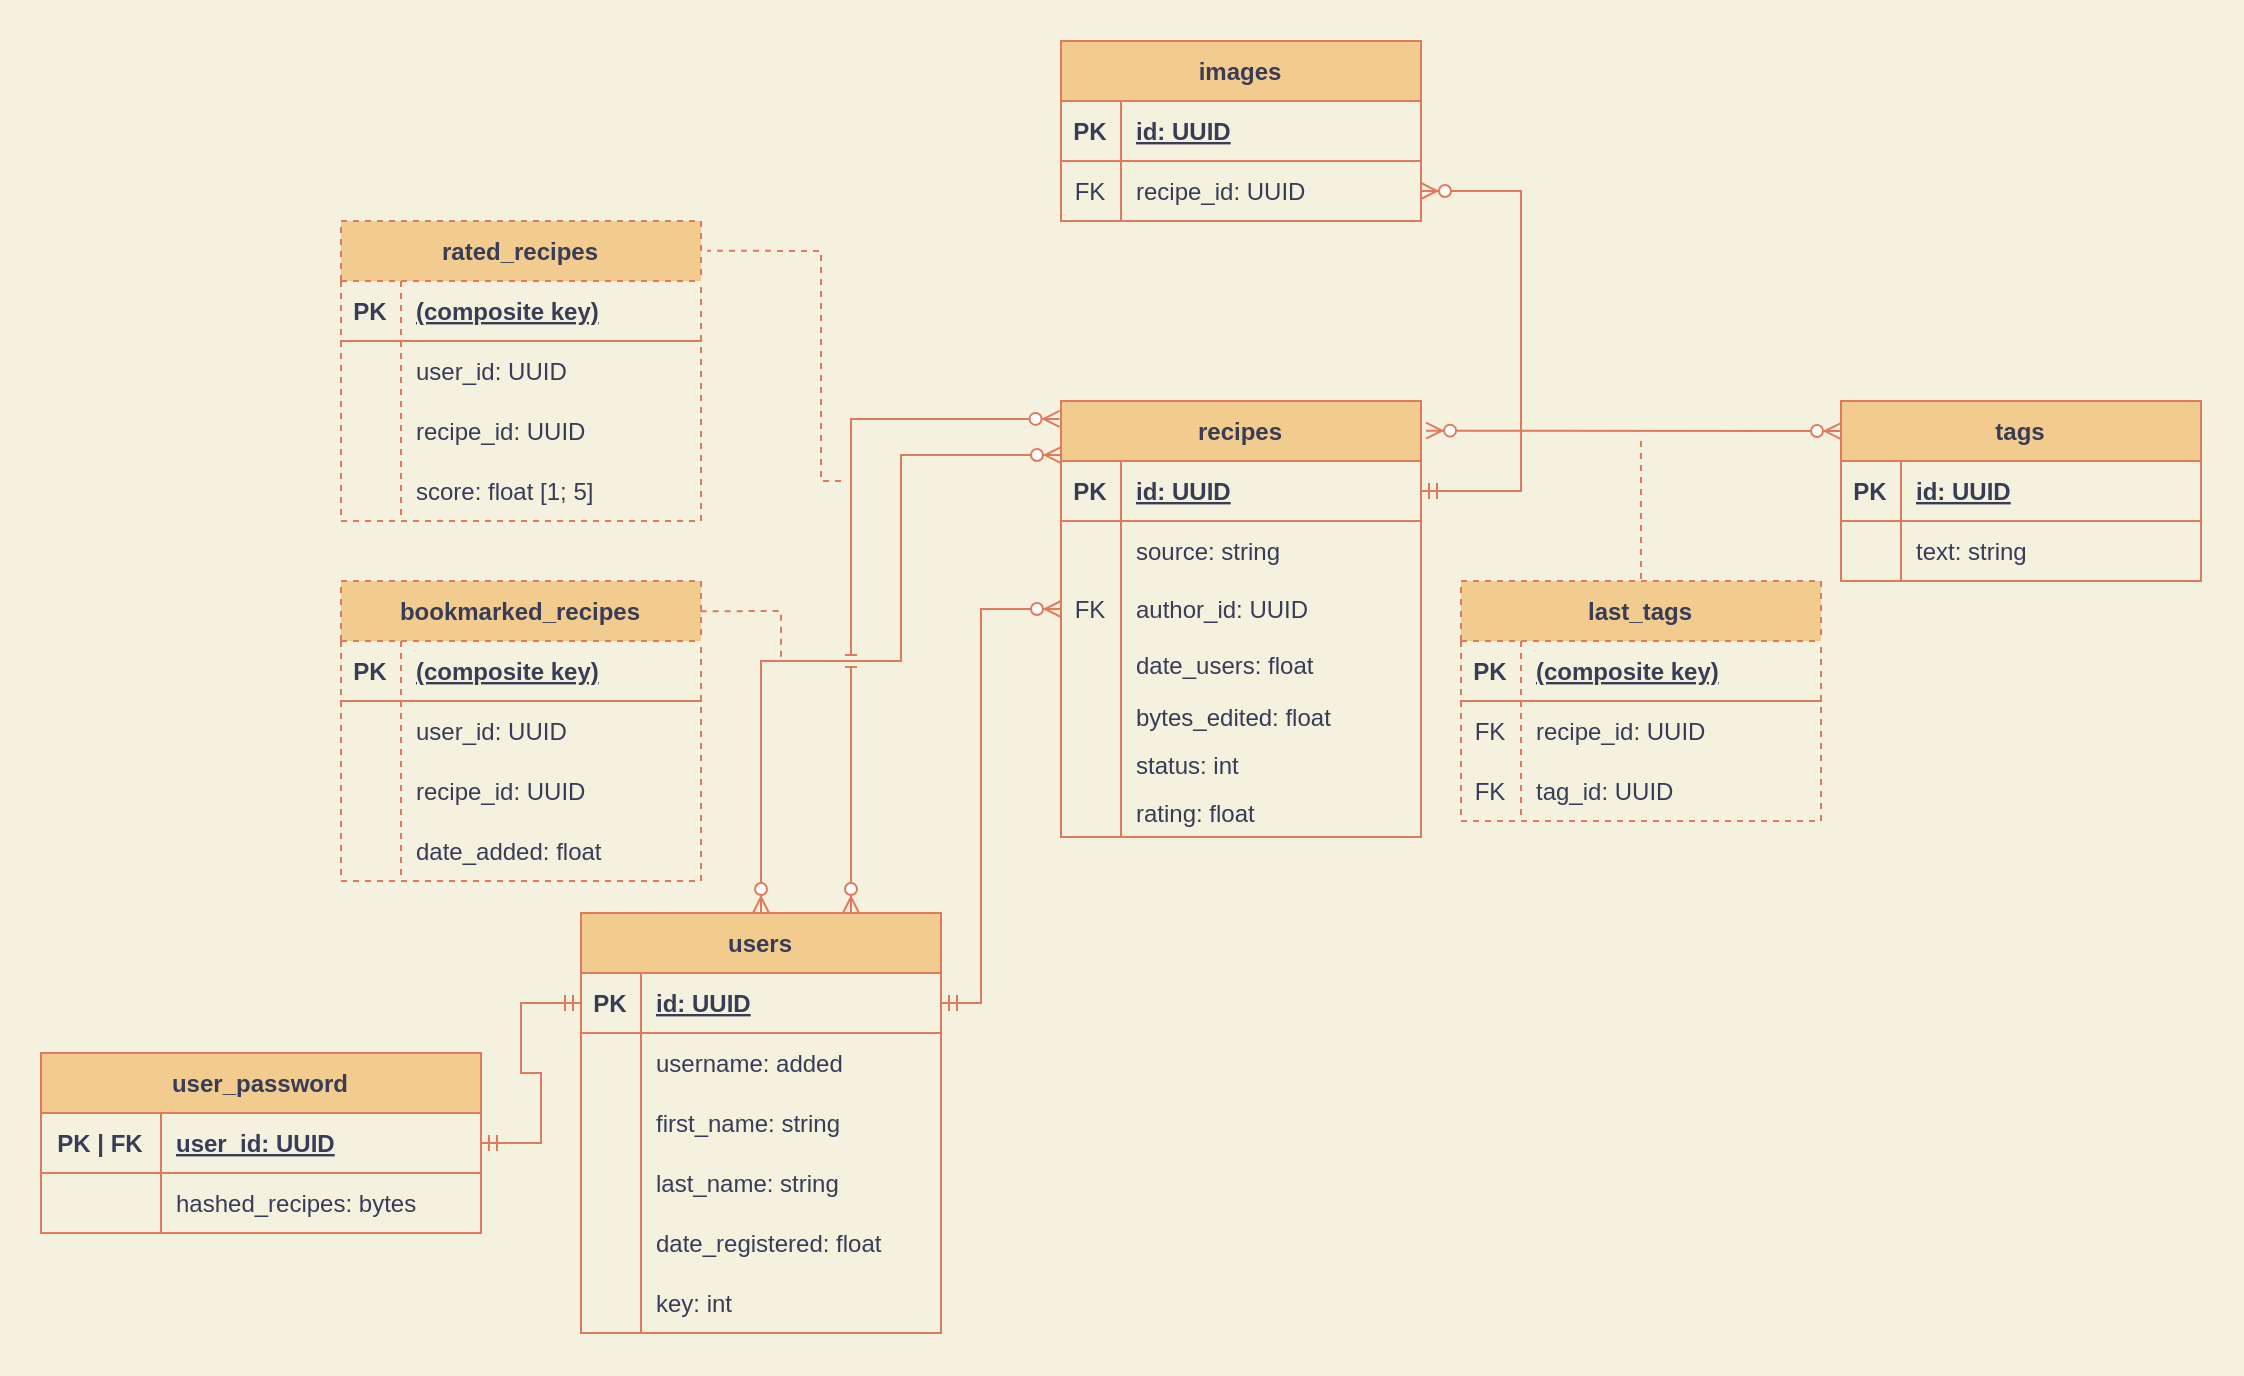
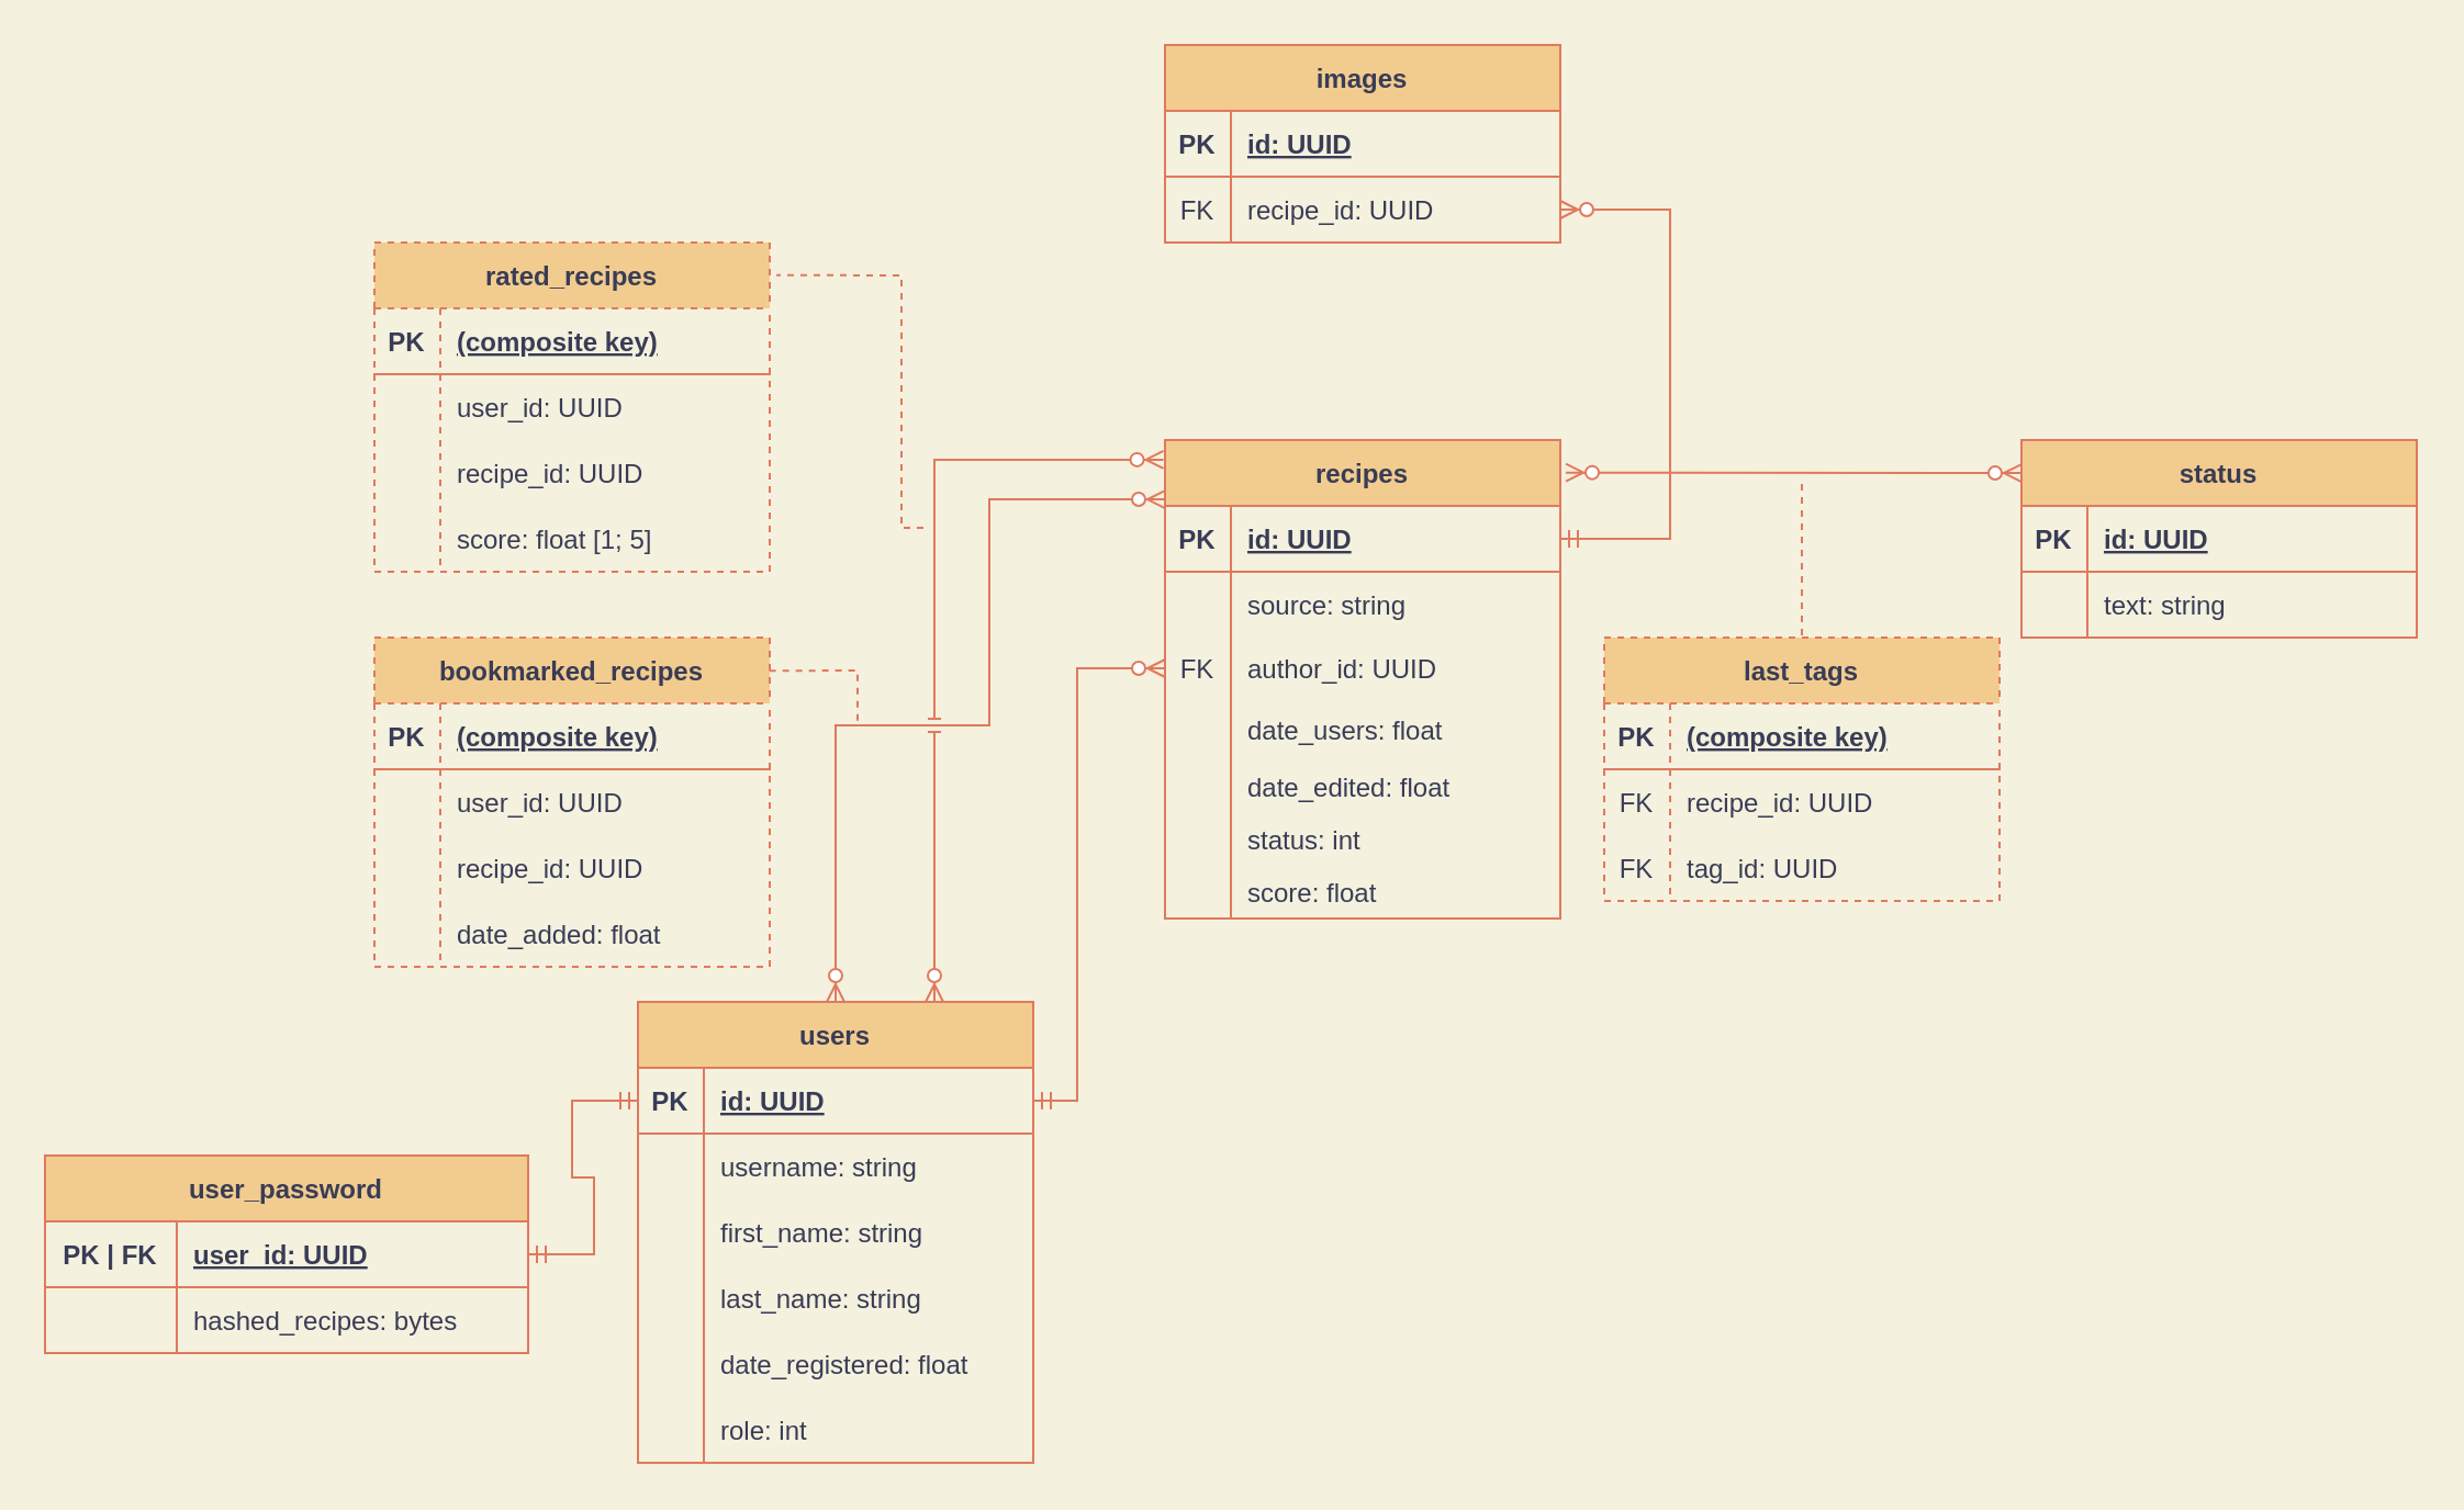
- <mxCell id="24" value="tags" style="shape=table;startSize=30;container=1;collapsible=1;childLayout=tableLayout;fixedRows=1;rowLines=0;fontStyle=1;align=center;resizeLast=1;fillColor=#F2CC8F;strokeColor=#E07A5F;fontColor=#393C56;" parent="1" vertex="1"><mxGeometry x="920" y="200" width="180" height="90" as="geometry" /></mxCell>
+ <mxCell id="24" value="status" style="shape=table;startSize=30;container=1;collapsible=1;childLayout=tableLayout;fixedRows=1;rowLines=0;fontStyle=1;align=center;resizeLast=1;fillColor=#F2CC8F;strokeColor=#E07A5F;fontColor=#393C56;" parent="1" vertex="1"><mxGeometry x="920" y="200" width="180" height="90" as="geometry" /></mxCell>
- <mxCell id="17" value="bytes_edited: float" style="shape=partialRectangle;connectable=0;fillColor=none;top=0;left=0;bottom=0;right=0;align=left;spacingLeft=6;overflow=hidden;strokeColor=#E07A5F;fontColor=#393C56;" parent="15" vertex="1"><mxGeometry x="30" width="150" height="24" as="geometry"><mxRectangle width="150" height="24" as="alternateBounds" /></mxGeometry></mxCell>
+ <mxCell id="17" value="date_edited: float" style="shape=partialRectangle;connectable=0;fillColor=none;top=0;left=0;bottom=0;right=0;align=left;spacingLeft=6;overflow=hidden;strokeColor=#E07A5F;fontColor=#393C56;" parent="15" vertex="1"><mxGeometry x="30" width="150" height="24" as="geometry"><mxRectangle width="150" height="24" as="alternateBounds" /></mxGeometry></mxCell>
- <mxCell id="23" value="rating: float" style="shape=partialRectangle;connectable=0;fillColor=none;top=0;left=0;bottom=0;right=0;align=left;spacingLeft=6;overflow=hidden;strokeColor=#E07A5F;fontColor=#393C56;" parent="21" vertex="1"><mxGeometry x="30" width="150" height="24" as="geometry"><mxRectangle width="150" height="24" as="alternateBounds" /></mxGeometry></mxCell>
+ <mxCell id="23" value="score: float" style="shape=partialRectangle;connectable=0;fillColor=none;top=0;left=0;bottom=0;right=0;align=left;spacingLeft=6;overflow=hidden;strokeColor=#E07A5F;fontColor=#393C56;" parent="21" vertex="1"><mxGeometry x="30" width="150" height="24" as="geometry"><mxRectangle width="150" height="24" as="alternateBounds" /></mxGeometry></mxCell>
- <mxCell id="48" value="username: added" style="shape=partialRectangle;connectable=0;fillColor=none;top=0;left=0;bottom=0;right=0;align=left;spacingLeft=6;overflow=hidden;strokeColor=#E07A5F;fontColor=#393C56;" parent="46" vertex="1"><mxGeometry x="30" width="150" height="30" as="geometry"><mxRectangle width="150" height="30" as="alternateBounds" /></mxGeometry></mxCell>
+ <mxCell id="48" value="username: string" style="shape=partialRectangle;connectable=0;fillColor=none;top=0;left=0;bottom=0;right=0;align=left;spacingLeft=6;overflow=hidden;strokeColor=#E07A5F;fontColor=#393C56;" parent="46" vertex="1"><mxGeometry x="30" width="150" height="30" as="geometry"><mxRectangle width="150" height="30" as="alternateBounds" /></mxGeometry></mxCell>
- <mxCell id="60" value="key: int" style="shape=partialRectangle;connectable=0;fillColor=none;top=0;left=0;bottom=0;right=0;align=left;spacingLeft=6;overflow=hidden;strokeColor=#E07A5F;fontColor=#393C56;" parent="58" vertex="1"><mxGeometry x="30" width="150" height="30" as="geometry"><mxRectangle width="150" height="30" as="alternateBounds" /></mxGeometry></mxCell>
+ <mxCell id="60" value="role: int" style="shape=partialRectangle;connectable=0;fillColor=none;top=0;left=0;bottom=0;right=0;align=left;spacingLeft=6;overflow=hidden;strokeColor=#E07A5F;fontColor=#393C56;" parent="58" vertex="1"><mxGeometry x="30" width="150" height="30" as="geometry"><mxRectangle width="150" height="30" as="alternateBounds" /></mxGeometry></mxCell>
